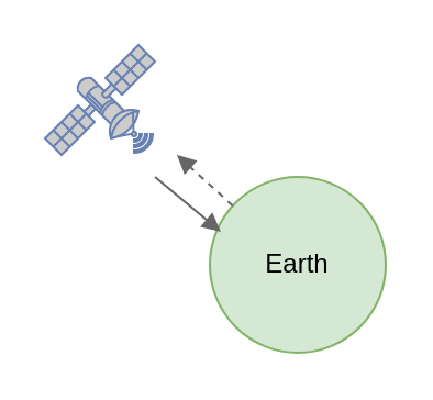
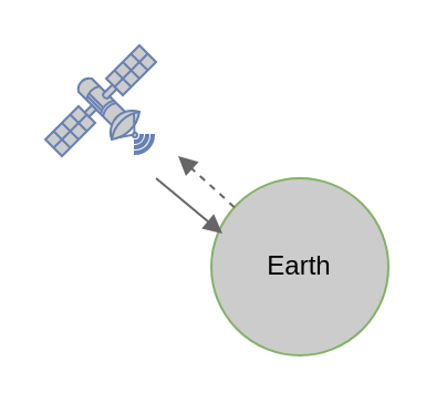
- <mxCell id="2" value="Earth" style="ellipse;whiteSpace=wrap;html=1;aspect=fixed;fillColor=#d5e8d4;strokeColor=#82b366;" parent="1" vertex="1"><mxGeometry x="95" y="80" width="80" height="80" as="geometry" /></mxCell>
+ <mxCell id="2" value="Earth" style="ellipse;whiteSpace=wrap;html=1;aspect=fixed;fillColor=#cccccc;strokeColor=#82b366;" parent="1" vertex="1"><mxGeometry x="95" y="80" width="80" height="80" as="geometry" /></mxCell>
